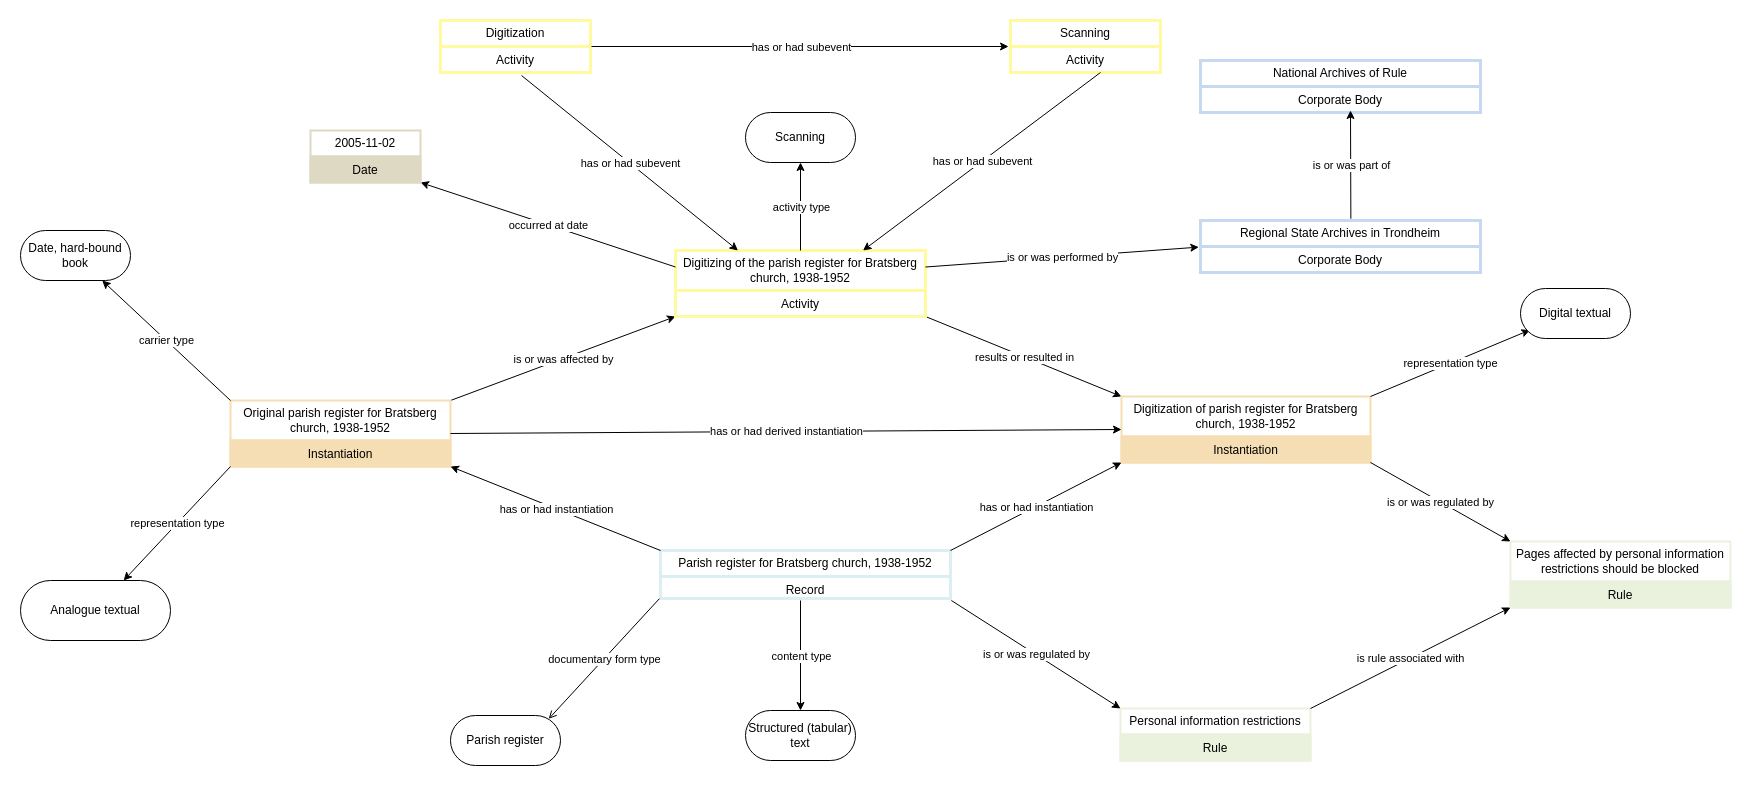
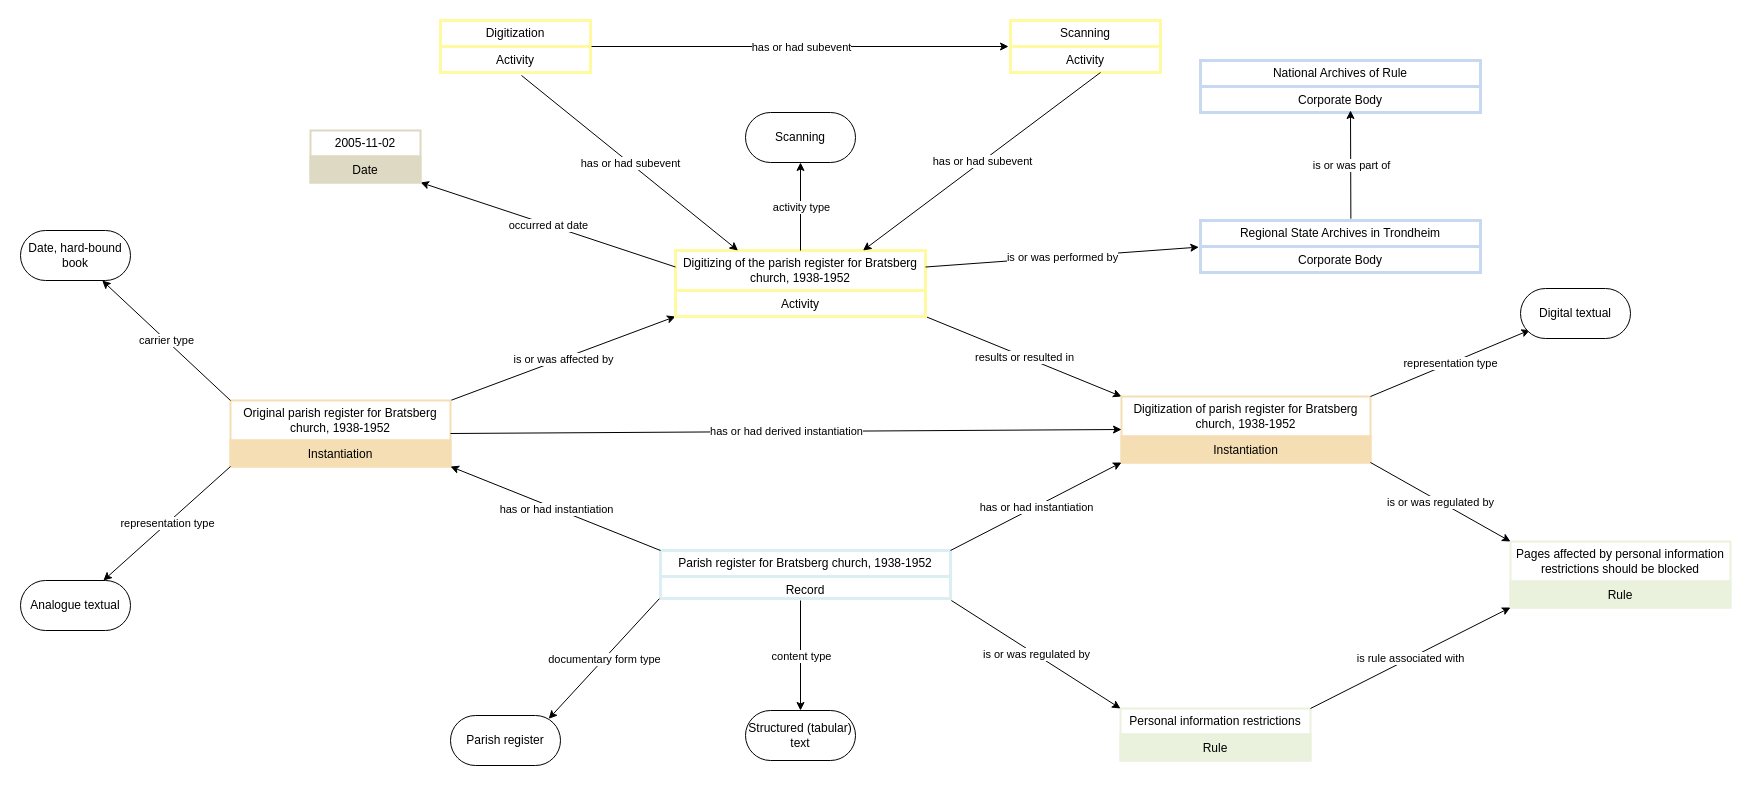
- <mxCell id="50" value="Analogue textual" style="html=1;whiteSpace=wrap;rounded=1;arcSize=50;" parent="1" vertex="1"><mxGeometry x="20" y="580" width="150" height="60" as="geometry" /></mxCell>
+ <mxCell id="50" value="Analogue textual" style="html=1;whiteSpace=wrap;rounded=1;arcSize=50;" parent="1" vertex="1"><mxGeometry x="20" y="580" width="110" height="50" as="geometry" /></mxCell>
- <mxCell id="57" value="" style="endArrow=open;html=1;rounded=0;exitX=-0.004;exitY=1.01;exitDx=0;exitDy=0;exitPerimeter=0;entryX=0.893;entryY=0.067;entryDx=0;entryDy=0;entryPerimeter=0;" parent="1" source="9" target="59" edge="1"><mxGeometry relative="1" as="geometry"><mxPoint x="650" y="660" as="sourcePoint" /><mxPoint x="490" y="670" as="targetPoint" /></mxGeometry></mxCell>
+ <mxCell id="57" value="" style="endArrow=classic;html=1;rounded=0;exitX=-0.004;exitY=1.01;exitDx=0;exitDy=0;exitPerimeter=0;entryX=0.893;entryY=0.067;entryDx=0;entryDy=0;entryPerimeter=0;" parent="1" source="9" target="59" edge="1"><mxGeometry relative="1" as="geometry"><mxPoint x="650" y="660" as="sourcePoint" /><mxPoint x="490" y="670" as="targetPoint" /></mxGeometry></mxCell>
